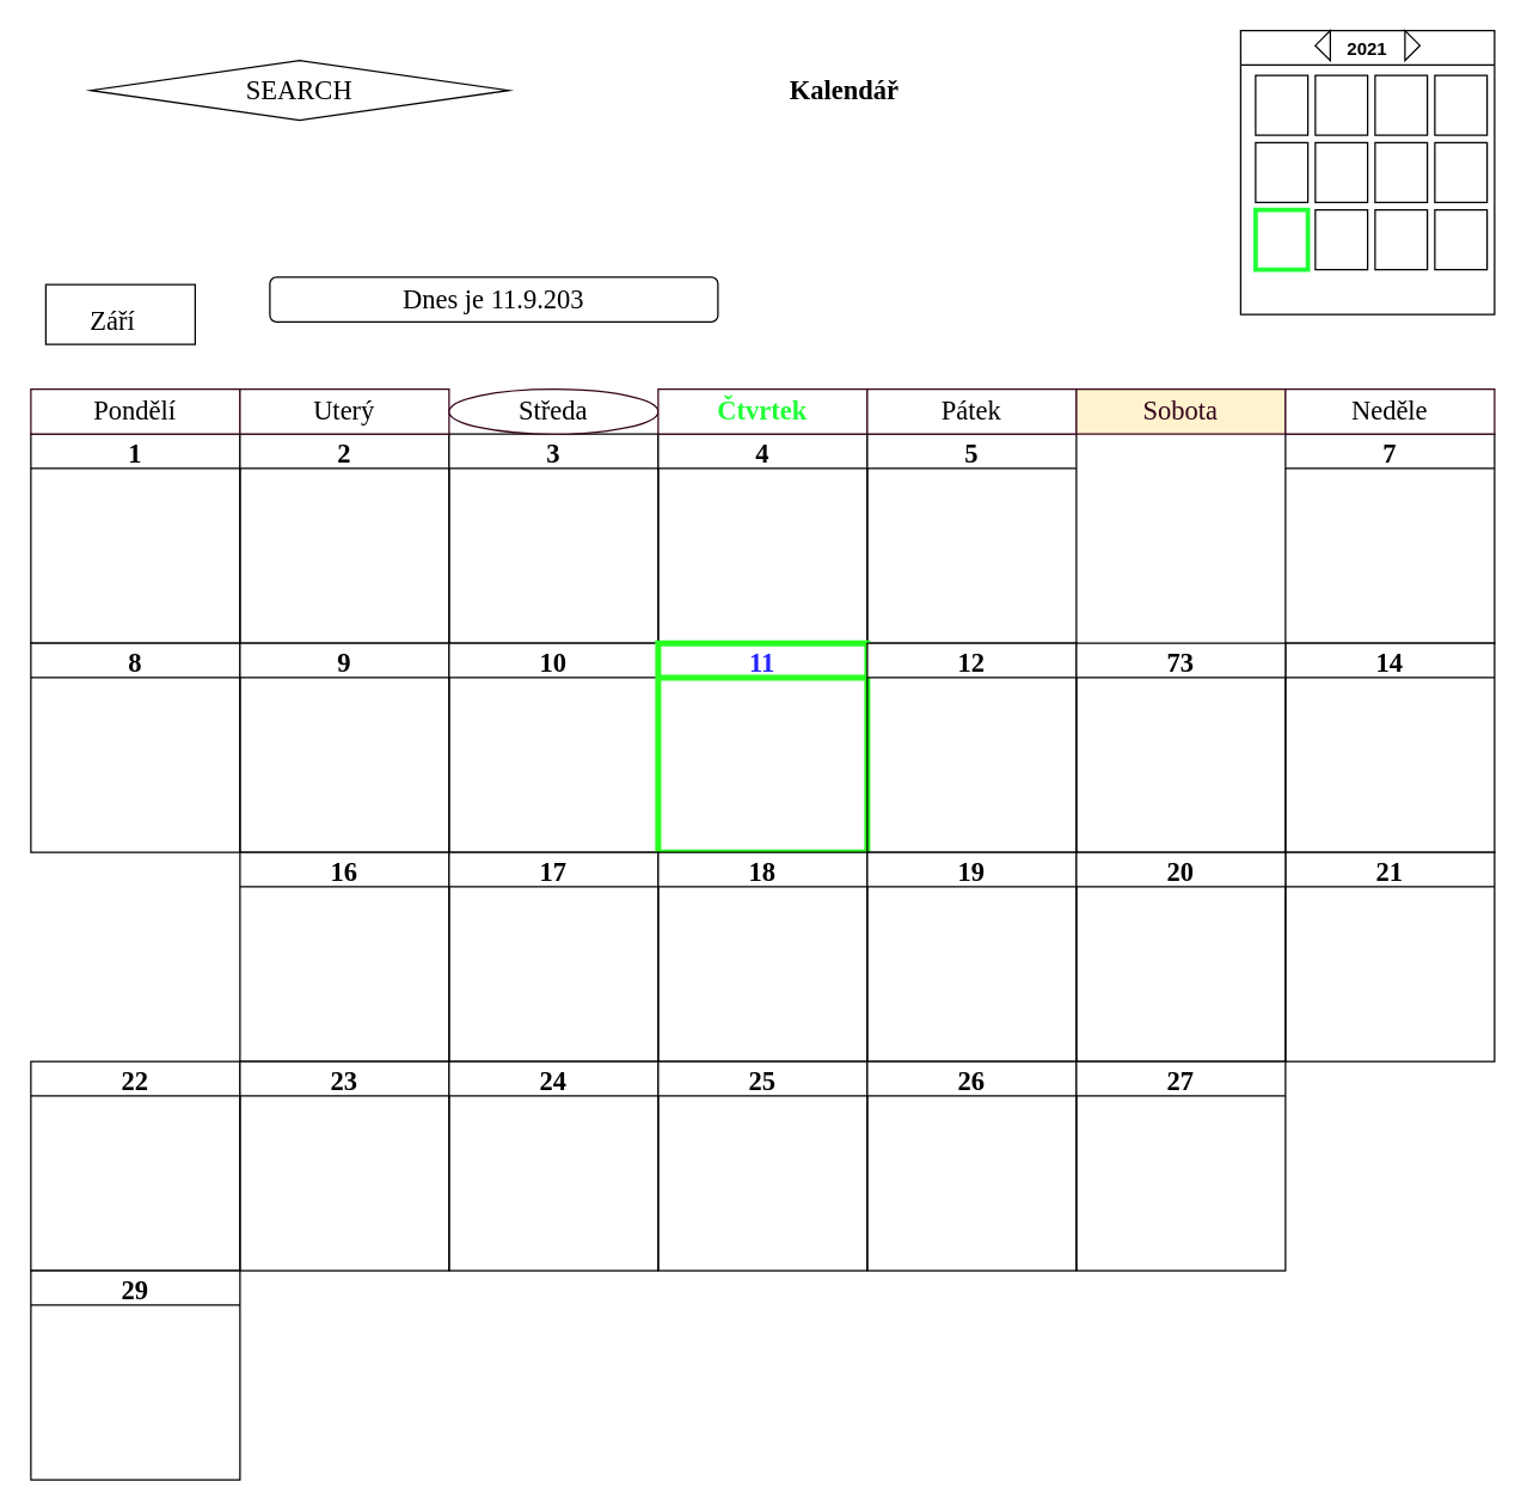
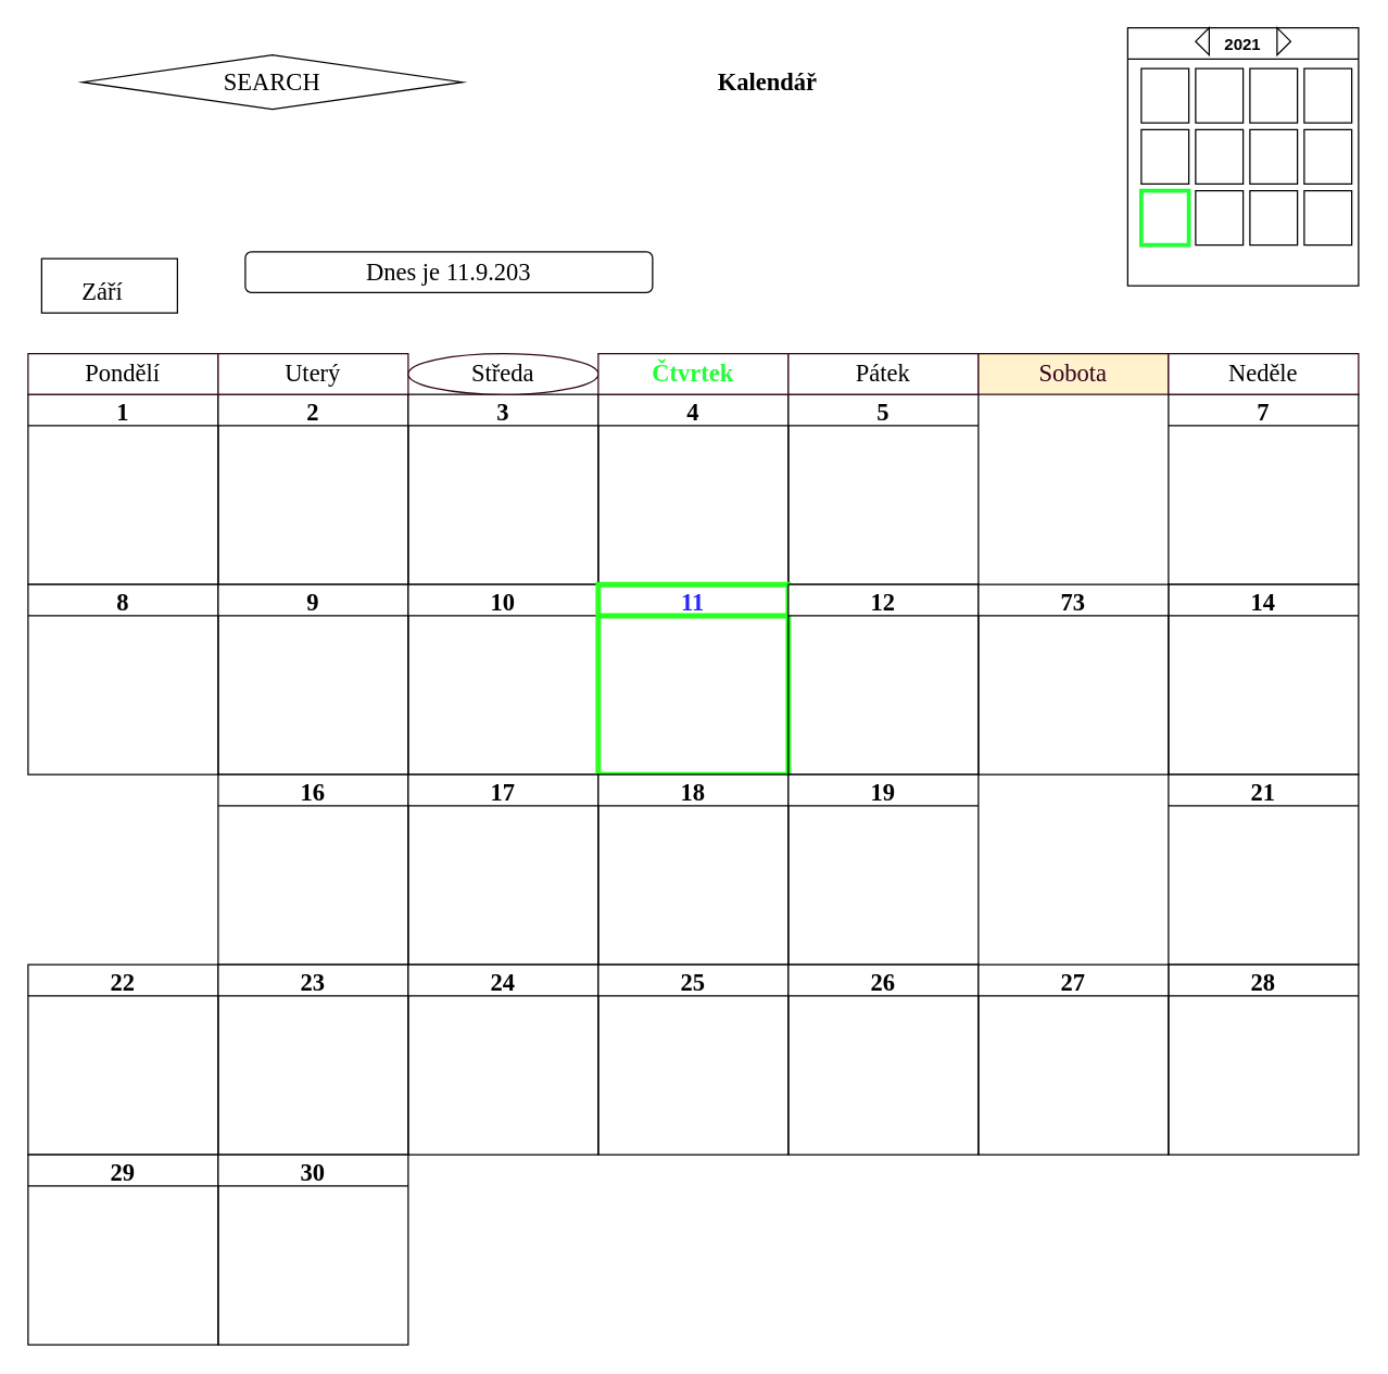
- <mxCell id="39" value="20" style="swimlane;fontFamily=Georgia;fontSize=18;" vertex="1" parent="1"><mxGeometry x="720" y="570" width="140" height="140" as="geometry" /></mxCell>
+ <mxCell id="45" value="28" style="swimlane;fontFamily=Georgia;fontSize=18;" vertex="1" parent="1"><mxGeometry x="860" y="710" width="140" height="140" as="geometry" /></mxCell>
+ <mxCell id="48" value="30" style="swimlane;fontFamily=Georgia;fontSize=18;" vertex="1" parent="1"><mxGeometry x="160" y="850" width="140" height="140" as="geometry" /></mxCell>
